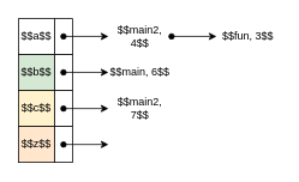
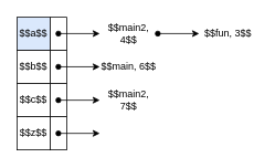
- <mxCell id="2" value="$$a$$" style="rounded=0;whiteSpace=wrap;html=1;fillColor=#FFFFFF;" parent="1" vertex="1"><mxGeometry x="20" y="20" width="40" height="40" as="geometry" /></mxCell>
+ <mxCell id="2" value="$$a$$" style="rounded=0;whiteSpace=wrap;html=1;fillColor=#dae8fc;" parent="1" vertex="1"><mxGeometry x="20" y="20" width="40" height="40" as="geometry" /></mxCell>
- <mxCell id="3" value="$$b$$" style="rounded=0;whiteSpace=wrap;html=1;fillColor=#d5e8d4;" parent="1" vertex="1"><mxGeometry x="20" y="60" width="40" height="40" as="geometry" /></mxCell>
+ <mxCell id="3" value="$$b$$" style="rounded=0;whiteSpace=wrap;html=1;fillColor=#FFFFFF;" parent="1" vertex="1"><mxGeometry x="20" y="60" width="40" height="40" as="geometry" /></mxCell>
- <mxCell id="4" value="$$c$$" style="rounded=0;whiteSpace=wrap;html=1;fillColor=#fff2cc;" parent="1" vertex="1"><mxGeometry x="20" y="100" width="40" height="40" as="geometry" /></mxCell>
+ <mxCell id="4" value="$$c$$" style="rounded=0;whiteSpace=wrap;html=1;fillColor=#FFFFFF;" parent="1" vertex="1"><mxGeometry x="20" y="100" width="40" height="40" as="geometry" /></mxCell>
- <mxCell id="5" value="$$z$$" style="rounded=0;whiteSpace=wrap;html=1;fillColor=#ffe6cc;" parent="1" vertex="1"><mxGeometry x="20" y="140" width="40" height="40" as="geometry" /></mxCell>
+ <mxCell id="5" value="$$z$$" style="rounded=0;whiteSpace=wrap;html=1;fillColor=#FFFFFF;" parent="1" vertex="1"><mxGeometry x="20" y="140" width="40" height="40" as="geometry" /></mxCell>
